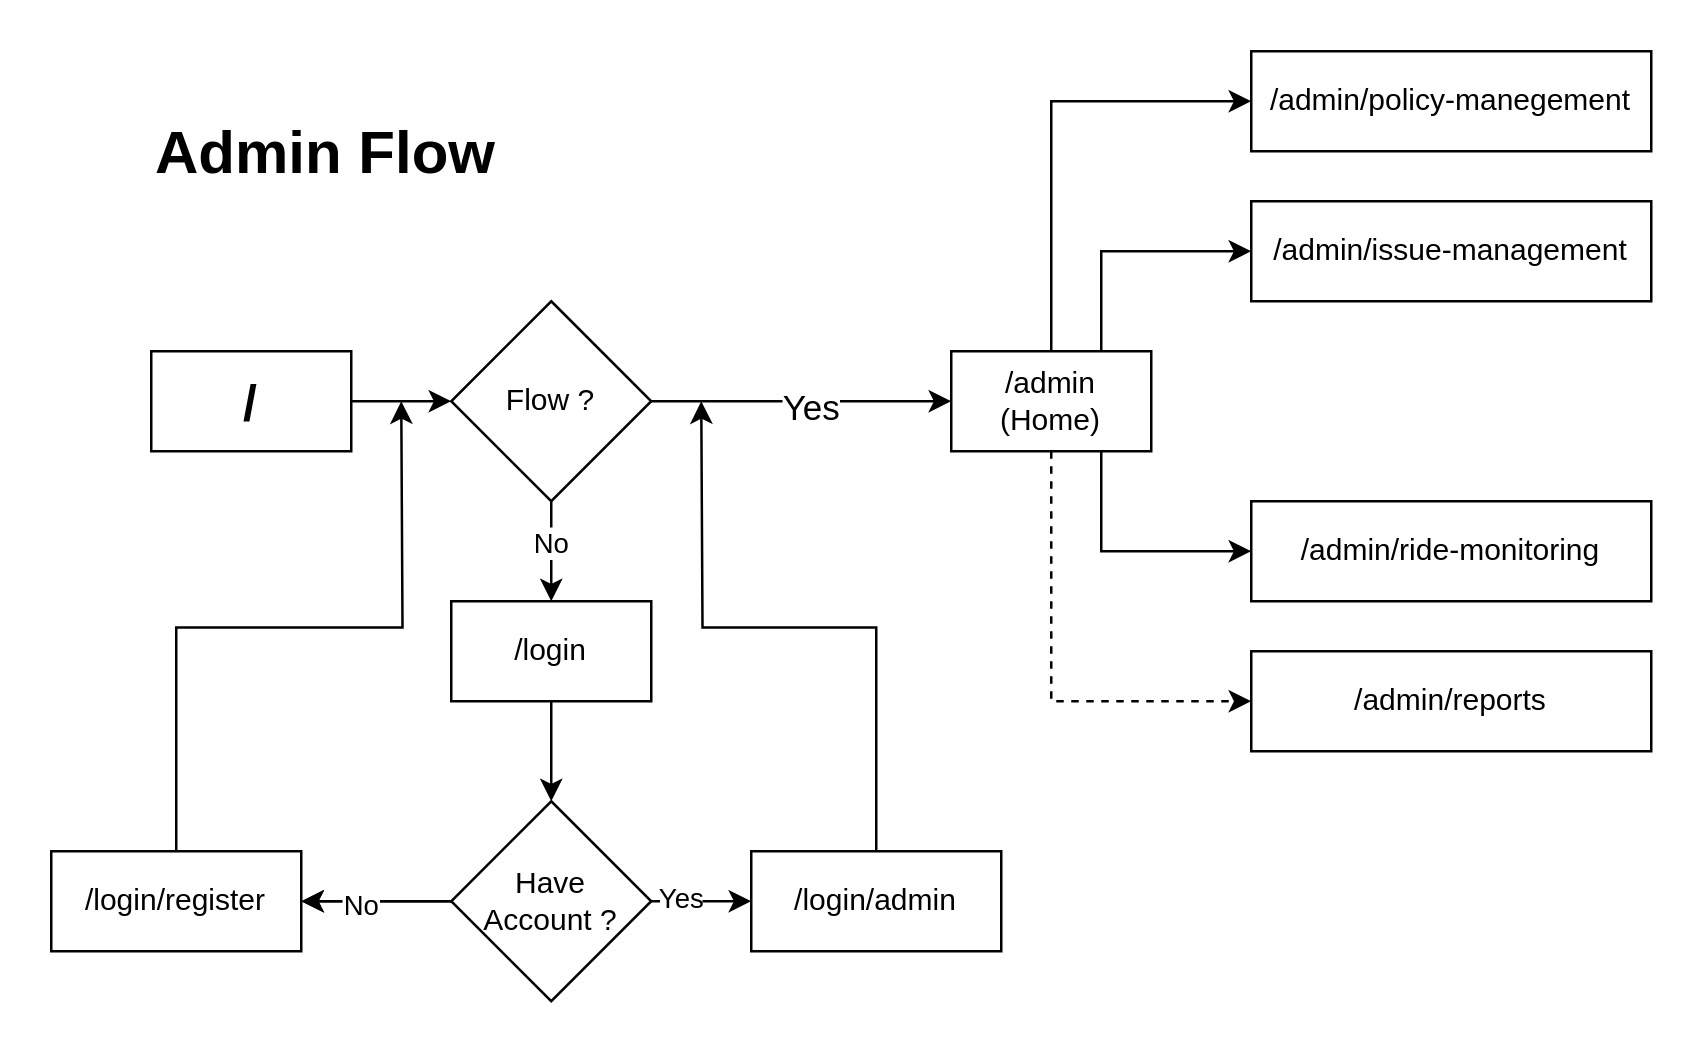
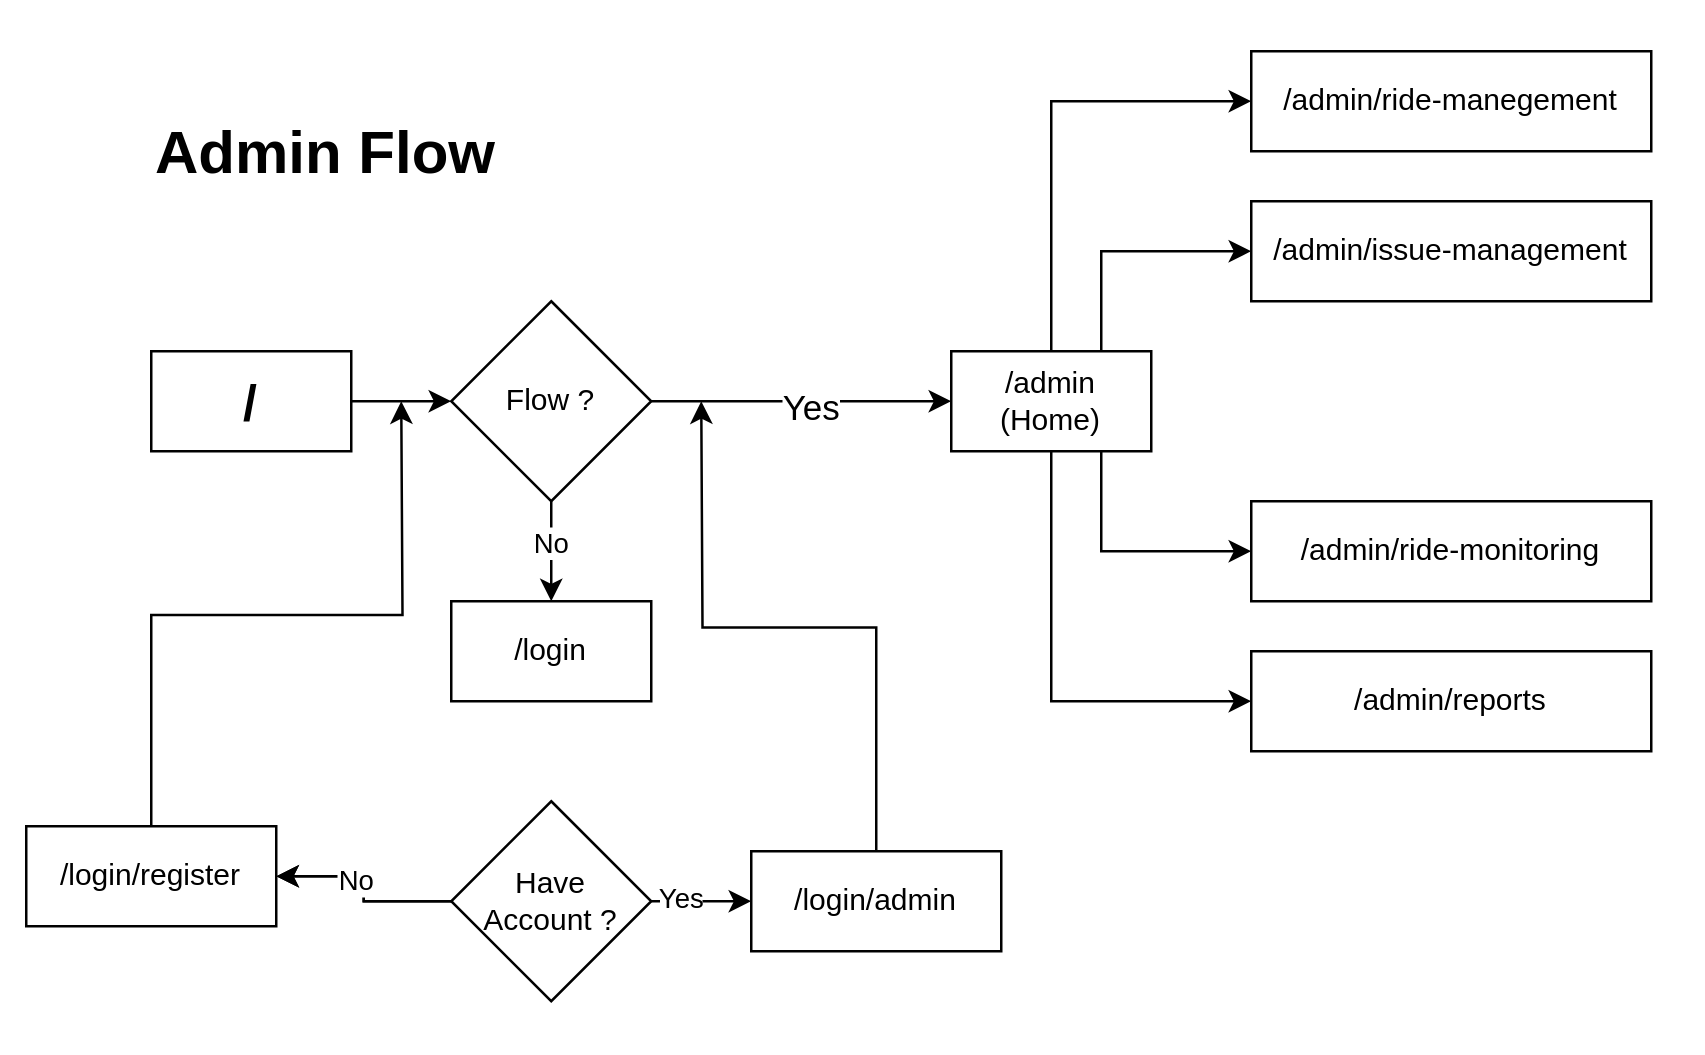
- <mxCell id="30" value="/admin/policy-manegement" style="rounded=0;whiteSpace=wrap;html=1;" vertex="1" parent="1"><mxGeometry x="500" y="20" width="160" height="40" as="geometry" /></mxCell>
+ <mxCell id="30" value="/admin/ride-manegement" style="rounded=0;whiteSpace=wrap;html=1;" vertex="1" parent="1"><mxGeometry x="500" y="20" width="160" height="40" as="geometry" /></mxCell>
- <mxCell id="23" style="edgeStyle=orthogonalEdgeStyle;rounded=0;orthogonalLoop=1;jettySize=auto;html=1;exitX=0.5;exitY=1;exitDx=0;exitDy=0;entryX=0;entryY=0.5;entryDx=0;entryDy=0;dashed=1;" edge="1" parent="1" source="26" target="28"><mxGeometry relative="1" as="geometry" /></mxCell>
+ <mxCell id="23" style="edgeStyle=orthogonalEdgeStyle;rounded=0;orthogonalLoop=1;jettySize=auto;html=1;exitX=0.5;exitY=1;exitDx=0;exitDy=0;entryX=0;entryY=0.5;entryDx=0;entryDy=0;" edge="1" parent="1" source="26" target="28"><mxGeometry relative="1" as="geometry" /></mxCell>
- <mxCell id="14" style="edgeStyle=orthogonalEdgeStyle;rounded=0;orthogonalLoop=1;jettySize=auto;html=1;exitX=0.5;exitY=1;exitDx=0;exitDy=0;entryX=0.5;entryY=0;entryDx=0;entryDy=0;" edge="1" parent="1" source="15" target="13"><mxGeometry relative="1" as="geometry" /></mxCell>
- <mxCell id="19" value="/login/register" style="rounded=0;whiteSpace=wrap;html=1;" vertex="1" parent="1"><mxGeometry x="20" y="340" width="100" height="40" as="geometry" /></mxCell>
+ <mxCell id="19" value="/login/register" style="rounded=0;whiteSpace=wrap;html=1;" vertex="1" parent="1"><mxGeometry x="10" y="330" width="100" height="40" as="geometry" /></mxCell>
